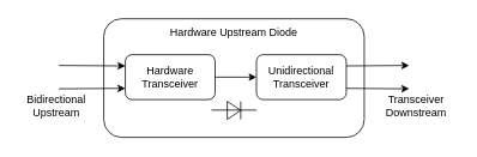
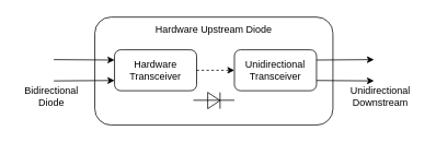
- <mxCell id="5" value="" style="endArrow=classic;html=1;rounded=0;exitX=1;exitY=0.5;exitDx=0;exitDy=0;entryX=0;entryY=0.5;entryDx=0;entryDy=0;" edge="1" parent="1" source="3" target="4"><mxGeometry width="50" height="50" relative="1" as="geometry"><mxPoint x="225" y="140" as="sourcePoint" /><mxPoint x="375" y="205" as="targetPoint" /></mxGeometry></mxCell>
+ <mxCell id="5" value="" style="endArrow=classic;html=1;rounded=0;exitX=1;exitY=0.5;exitDx=0;exitDy=0;entryX=0;entryY=0.5;entryDx=0;entryDy=0;dashed=1;" edge="1" parent="1" source="3" target="4"><mxGeometry width="50" height="50" relative="1" as="geometry"><mxPoint x="225" y="140" as="sourcePoint" /><mxPoint x="375" y="205" as="targetPoint" /></mxGeometry></mxCell>
- <mxCell id="8" value="&lt;div&gt;Bidirectional&lt;/div&gt;&lt;div&gt;Upstream&lt;br&gt;&lt;/div&gt;" style="text;html=1;align=center;verticalAlign=middle;whiteSpace=wrap;rounded=0;" vertex="1" parent="1"><mxGeometry x="20" y="102" width="85" height="30" as="geometry" /></mxCell>
+ <mxCell id="8" value="&lt;div&gt;Bidirectional&lt;/div&gt;&lt;div&gt;Diode&lt;br&gt;&lt;/div&gt;" style="text;html=1;align=center;verticalAlign=middle;whiteSpace=wrap;rounded=0;" vertex="1" parent="1"><mxGeometry x="20" y="102" width="85" height="30" as="geometry" /></mxCell>
- <mxCell id="9" value="&lt;div&gt;Transceiver&lt;/div&gt;&lt;div&gt;Downstream&lt;br&gt;&lt;/div&gt;" style="text;html=1;align=center;verticalAlign=middle;whiteSpace=wrap;rounded=0;" vertex="1" parent="1"><mxGeometry x="417" y="102" width="92" height="30" as="geometry" /></mxCell>
+ <mxCell id="9" value="&lt;div&gt;Unidirectional&lt;/div&gt;&lt;div&gt;Downstream&lt;br&gt;&lt;/div&gt;" style="text;html=1;align=center;verticalAlign=middle;whiteSpace=wrap;rounded=0;" vertex="1" parent="1"><mxGeometry x="417" y="102" width="92" height="30" as="geometry" /></mxCell>
